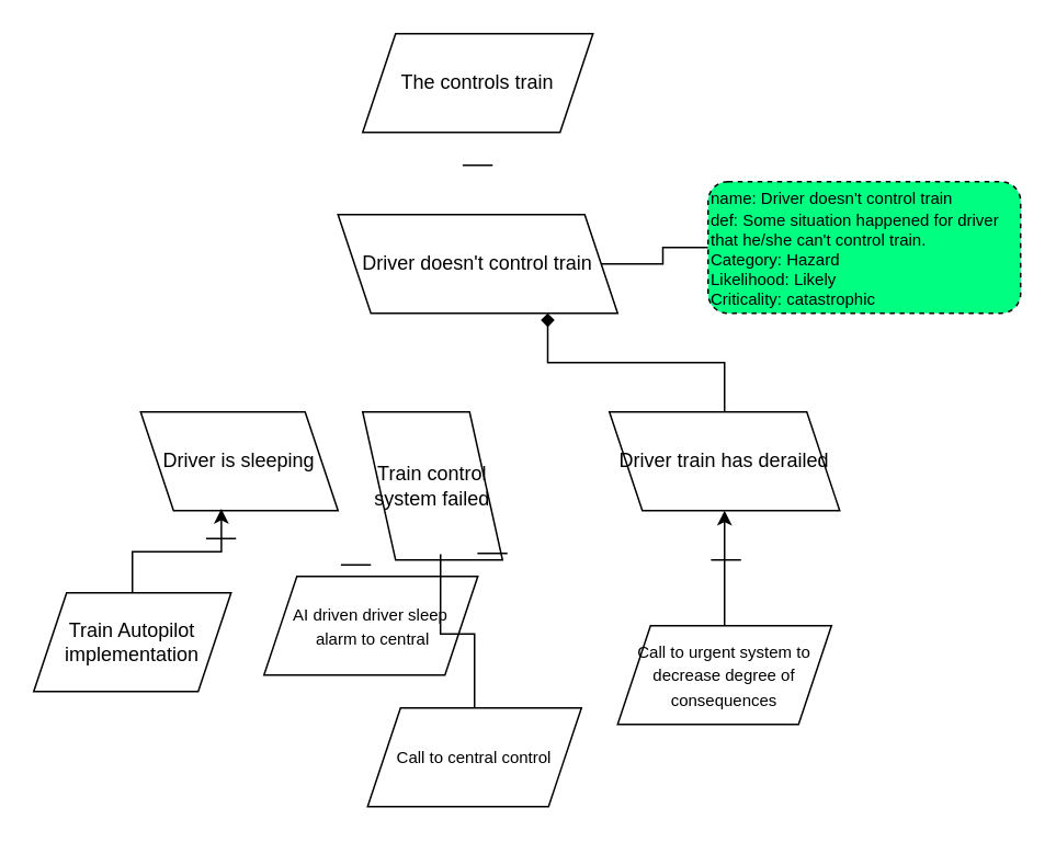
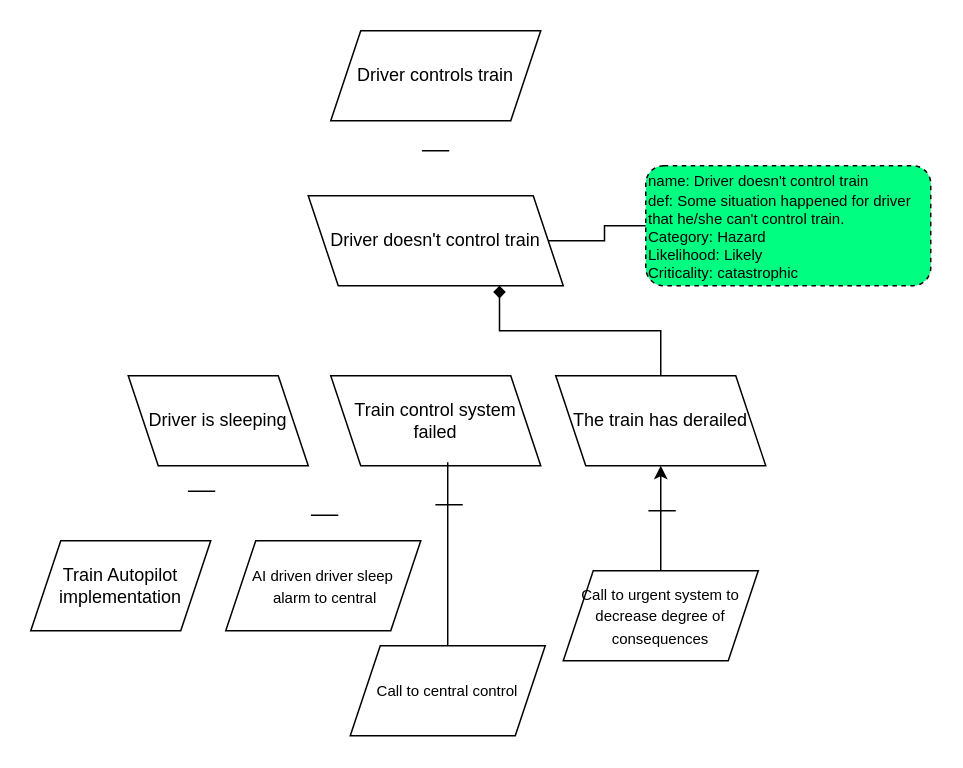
- <mxCell id="2" value="The controls train" style="shape=parallelogram;perimeter=parallelogramPerimeter;whiteSpace=wrap;html=1;fixedSize=1;" vertex="1" parent="1"><mxGeometry x="220" y="20" width="140" height="60" as="geometry" /></mxCell>
+ <mxCell id="2" value="Driver controls train" style="shape=parallelogram;perimeter=parallelogramPerimeter;whiteSpace=wrap;html=1;fixedSize=1;" vertex="1" parent="1"><mxGeometry x="220" y="20" width="140" height="60" as="geometry" /></mxCell>
- <mxCell id="8" value="Driver train has derailed" style="shape=parallelogram;perimeter=parallelogramPerimeter;whiteSpace=wrap;html=1;fixedSize=1;flipH=1;" vertex="1" parent="1"><mxGeometry x="370" y="250" width="140" height="60" as="geometry" /></mxCell>
+ <mxCell id="8" value="The train has derailed" style="shape=parallelogram;perimeter=parallelogramPerimeter;whiteSpace=wrap;html=1;fixedSize=1;flipH=1;" vertex="1" parent="1"><mxGeometry x="370" y="250" width="140" height="60" as="geometry" /></mxCell>
- <mxCell id="6" value="Train control system failed" style="shape=parallelogram;perimeter=parallelogramPerimeter;whiteSpace=wrap;html=1;fixedSize=1;flipH=1;" vertex="1" parent="1"><mxGeometry x="220" y="250" width="85" height="90" as="geometry" /></mxCell>
+ <mxCell id="6" value="Train control system failed" style="shape=parallelogram;perimeter=parallelogramPerimeter;whiteSpace=wrap;html=1;fixedSize=1;flipH=1;" vertex="1" parent="1"><mxGeometry x="220" y="250" width="140" height="60" as="geometry" /></mxCell>
- <mxCell id="13" style="edgeStyle=orthogonalEdgeStyle;rounded=0;orthogonalLoop=1;jettySize=auto;html=1;entryX=0.591;entryY=0.981;entryDx=0;entryDy=0;entryPerimeter=0;" edge="1" parent="1" source="11" target="5"><mxGeometry relative="1" as="geometry" /></mxCell>
- <mxCell id="12" value="&lt;font style=&quot;font-size: 10px;&quot;&gt;AI driven driver sleep&lt;/font&gt;&lt;div&gt;&lt;font style=&quot;font-size: 10px;&quot;&gt;&amp;nbsp;alarm to central&lt;/font&gt;&lt;/div&gt;" style="shape=parallelogram;perimeter=parallelogramPerimeter;whiteSpace=wrap;html=1;fixedSize=1;" vertex="1" parent="1"><mxGeometry x="160" y="350" width="130" height="60" as="geometry" /></mxCell>
+ <mxCell id="12" value="&lt;font style=&quot;font-size: 10px;&quot;&gt;AI driven driver sleep&lt;/font&gt;&lt;div&gt;&lt;font style=&quot;font-size: 10px;&quot;&gt;&amp;nbsp;alarm to central&lt;/font&gt;&lt;/div&gt;" style="shape=parallelogram;perimeter=parallelogramPerimeter;whiteSpace=wrap;html=1;fixedSize=1;" vertex="1" parent="1"><mxGeometry x="150" y="360" width="130" height="60" as="geometry" /></mxCell>
- <mxCell id="16" value="&lt;span style=&quot;font-size: 10px;&quot;&gt;Call to central control&lt;/span&gt;" style="shape=parallelogram;perimeter=parallelogramPerimeter;whiteSpace=wrap;html=1;fixedSize=1;" vertex="1" parent="1"><mxGeometry x="223" y="430" width="130" height="60" as="geometry" /></mxCell>
+ <mxCell id="16" value="&lt;span style=&quot;font-size: 10px;&quot;&gt;Call to central control&lt;/span&gt;" style="shape=parallelogram;perimeter=parallelogramPerimeter;whiteSpace=wrap;html=1;fixedSize=1;" vertex="1" parent="1"><mxGeometry x="233" y="430" width="130" height="60" as="geometry" /></mxCell>
